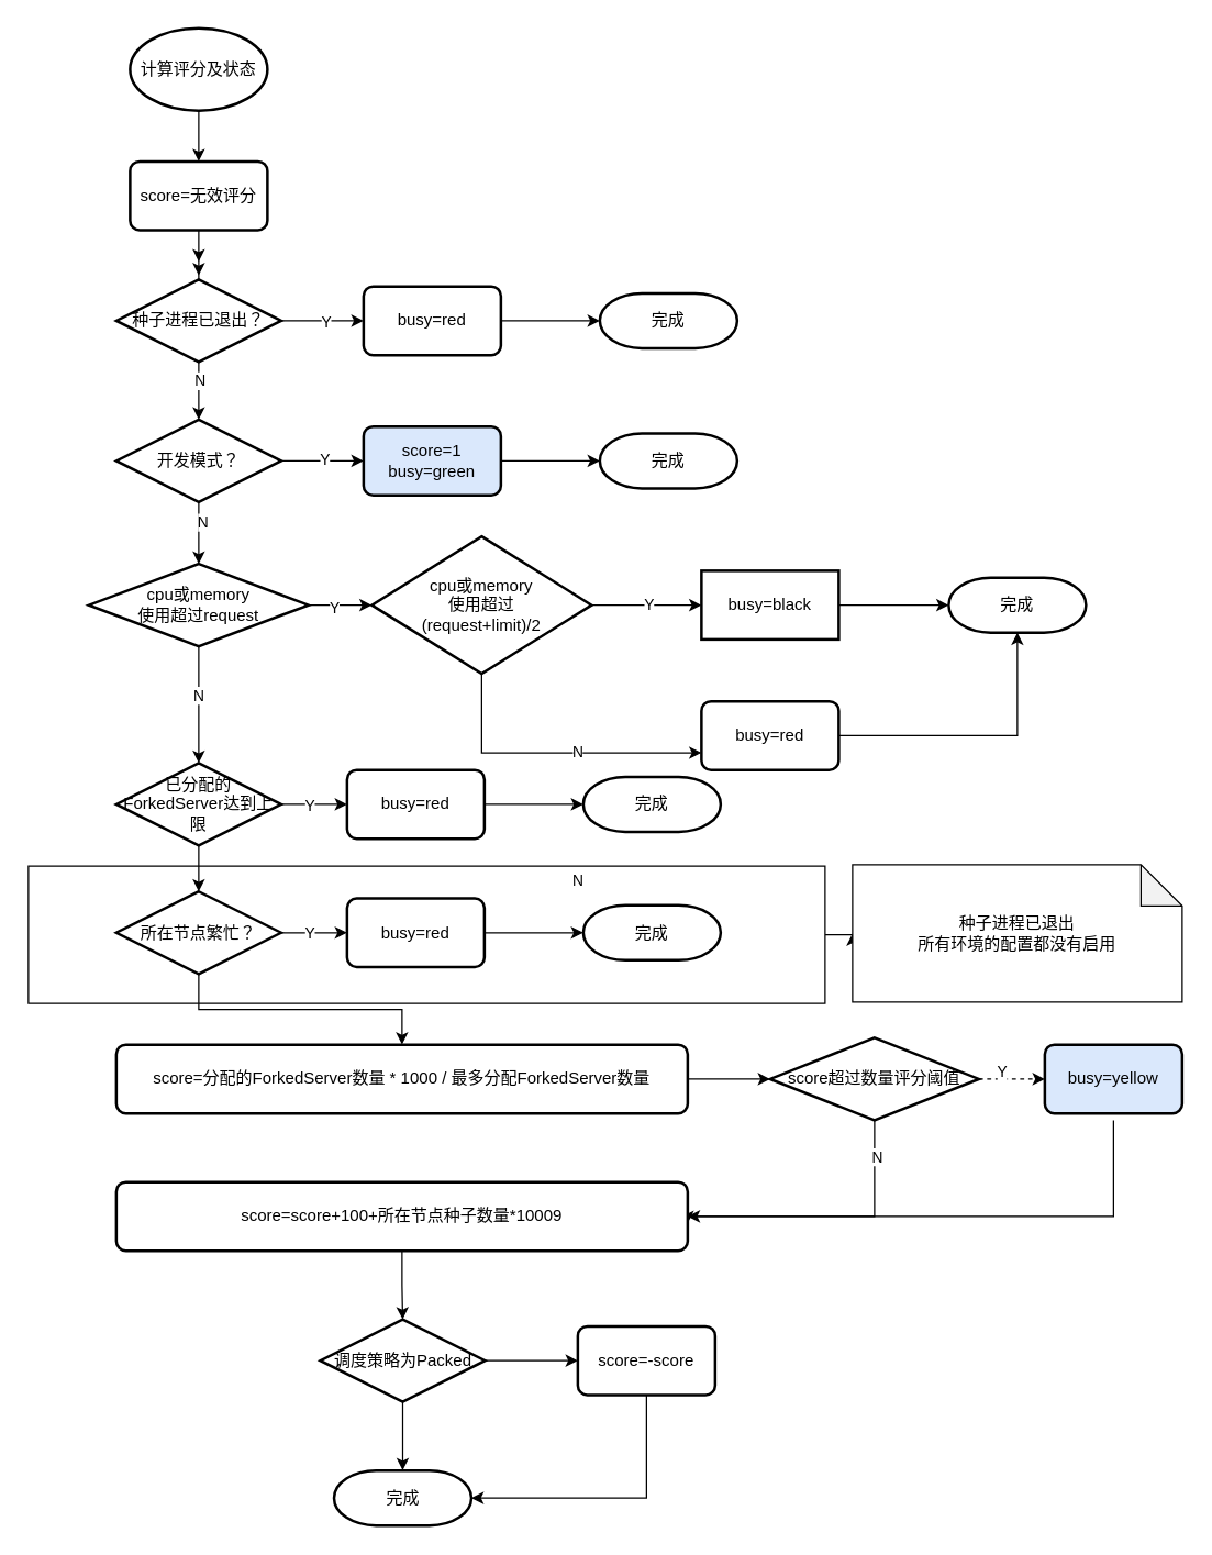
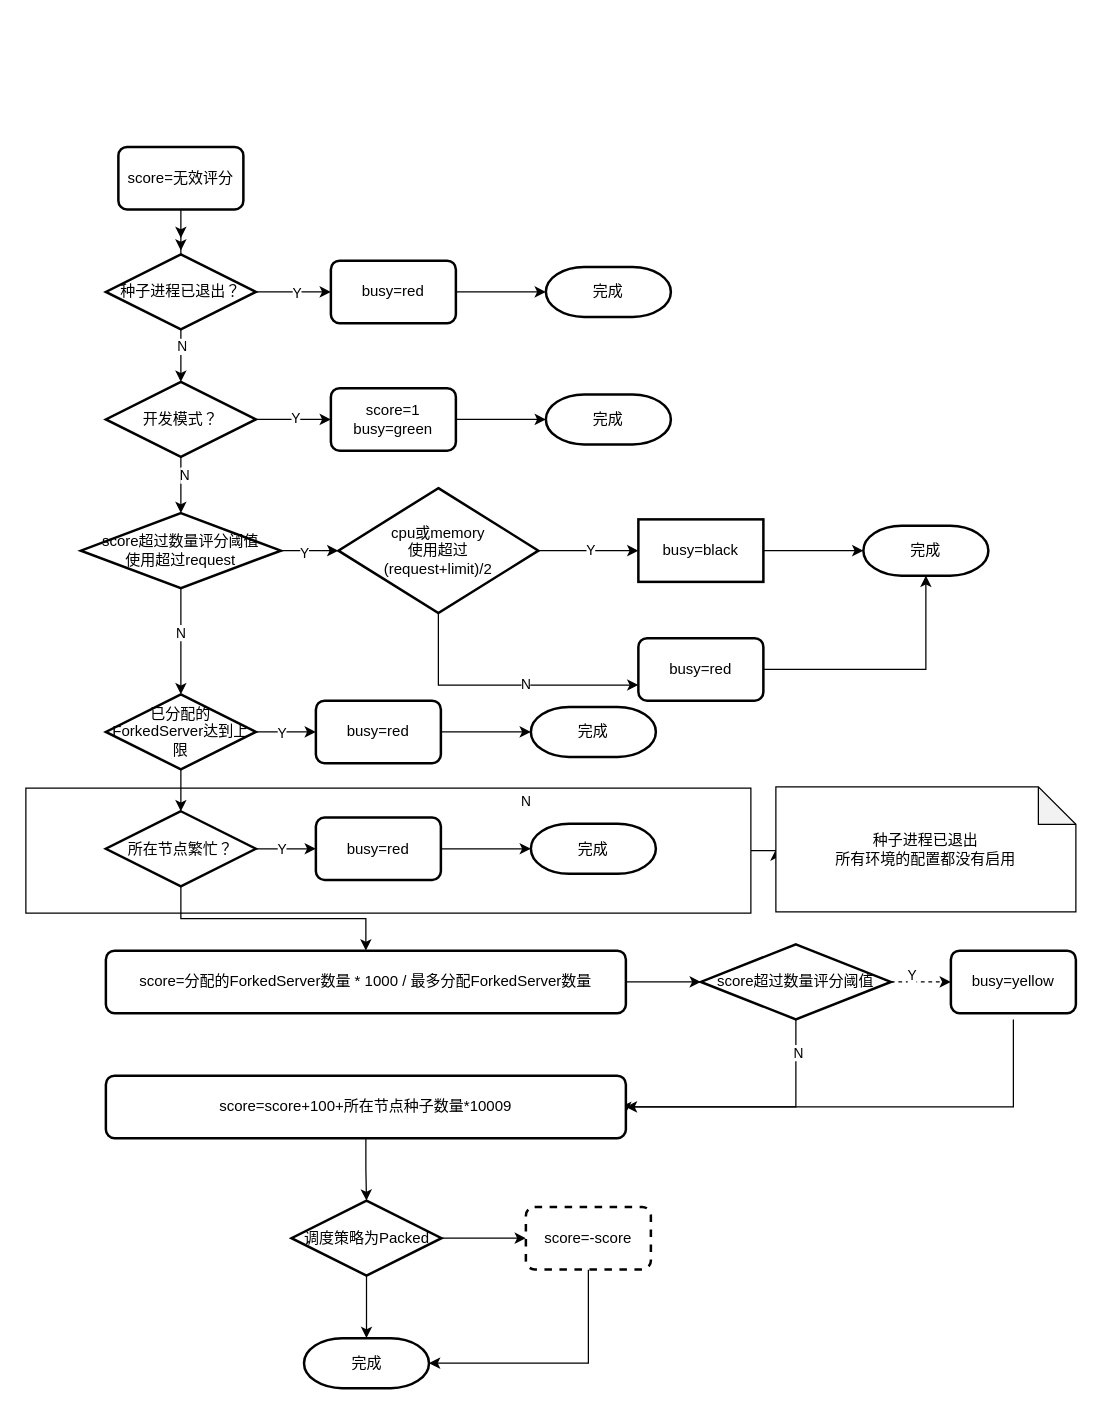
- <mxCell id="5" value="计算评分及状态" style="strokeWidth=2;html=1;shape=mxgraph.flowchart.start_1;whiteSpace=wrap;" vertex="1" parent="1"><mxGeometry x="94" y="20" width="100" height="60" as="geometry" /></mxCell>
- <mxCell id="4" style="edgeStyle=orthogonalEdgeStyle;rounded=0;orthogonalLoop=1;jettySize=auto;html=1;exitX=0.5;exitY=1;exitDx=0;exitDy=0;exitPerimeter=0;entryX=0.5;entryY=0;entryDx=0;entryDy=0;" edge="1" parent="1" source="5" target="15"><mxGeometry relative="1" as="geometry" /></mxCell>
- <mxCell id="23" value="&lt;div&gt;score=1&lt;/div&gt;busy=green" style="rounded=1;whiteSpace=wrap;html=1;absoluteArcSize=1;arcSize=14;strokeWidth=2;fillColor=#dae8fc;" vertex="1" parent="1"><mxGeometry x="264" y="310" width="100" height="50" as="geometry" /></mxCell>
+ <mxCell id="23" value="&lt;div&gt;score=1&lt;/div&gt;busy=green" style="rounded=1;whiteSpace=wrap;html=1;absoluteArcSize=1;arcSize=14;strokeWidth=2;" vertex="1" parent="1"><mxGeometry x="264" y="310" width="100" height="50" as="geometry" /></mxCell>
- <mxCell id="29" value="cpu或memory&lt;div&gt;使用超过request&lt;/div&gt;" style="strokeWidth=2;html=1;shape=mxgraph.flowchart.decision;whiteSpace=wrap;" vertex="1" parent="1"><mxGeometry x="64" y="410" width="160" height="60" as="geometry" /></mxCell>
+ <mxCell id="29" value="score超过数量评分阈值&lt;div&gt;使用超过request&lt;/div&gt;" style="strokeWidth=2;html=1;shape=mxgraph.flowchart.decision;whiteSpace=wrap;" vertex="1" parent="1"><mxGeometry x="64" y="410" width="160" height="60" as="geometry" /></mxCell>
- <mxCell id="65" value="&lt;div&gt;&lt;span style=&quot;background-color: initial;&quot;&gt;busy=yellow&lt;/span&gt;&lt;br&gt;&lt;/div&gt;" style="rounded=1;whiteSpace=wrap;html=1;absoluteArcSize=1;arcSize=14;strokeWidth=2;fillColor=#dae8fc;" vertex="1" parent="1"><mxGeometry x="760" y="760" width="100" height="50" as="geometry" /></mxCell>
+ <mxCell id="65" value="&lt;div&gt;&lt;span style=&quot;background-color: initial;&quot;&gt;busy=yellow&lt;/span&gt;&lt;br&gt;&lt;/div&gt;" style="rounded=1;whiteSpace=wrap;html=1;absoluteArcSize=1;arcSize=14;strokeWidth=2;" vertex="1" parent="1"><mxGeometry x="760" y="760" width="100" height="50" as="geometry" /></mxCell>
- <mxCell id="62" value="score=-score" style="rounded=1;whiteSpace=wrap;html=1;absoluteArcSize=1;arcSize=14;strokeWidth=2;" vertex="1" parent="1"><mxGeometry x="420" y="965" width="100" height="50" as="geometry" /></mxCell>
+ <mxCell id="62" value="score=-score" style="rounded=1;whiteSpace=wrap;html=1;absoluteArcSize=1;arcSize=14;strokeWidth=2;dashed=1;" vertex="1" parent="1"><mxGeometry x="420" y="965" width="100" height="50" as="geometry" /></mxCell>
